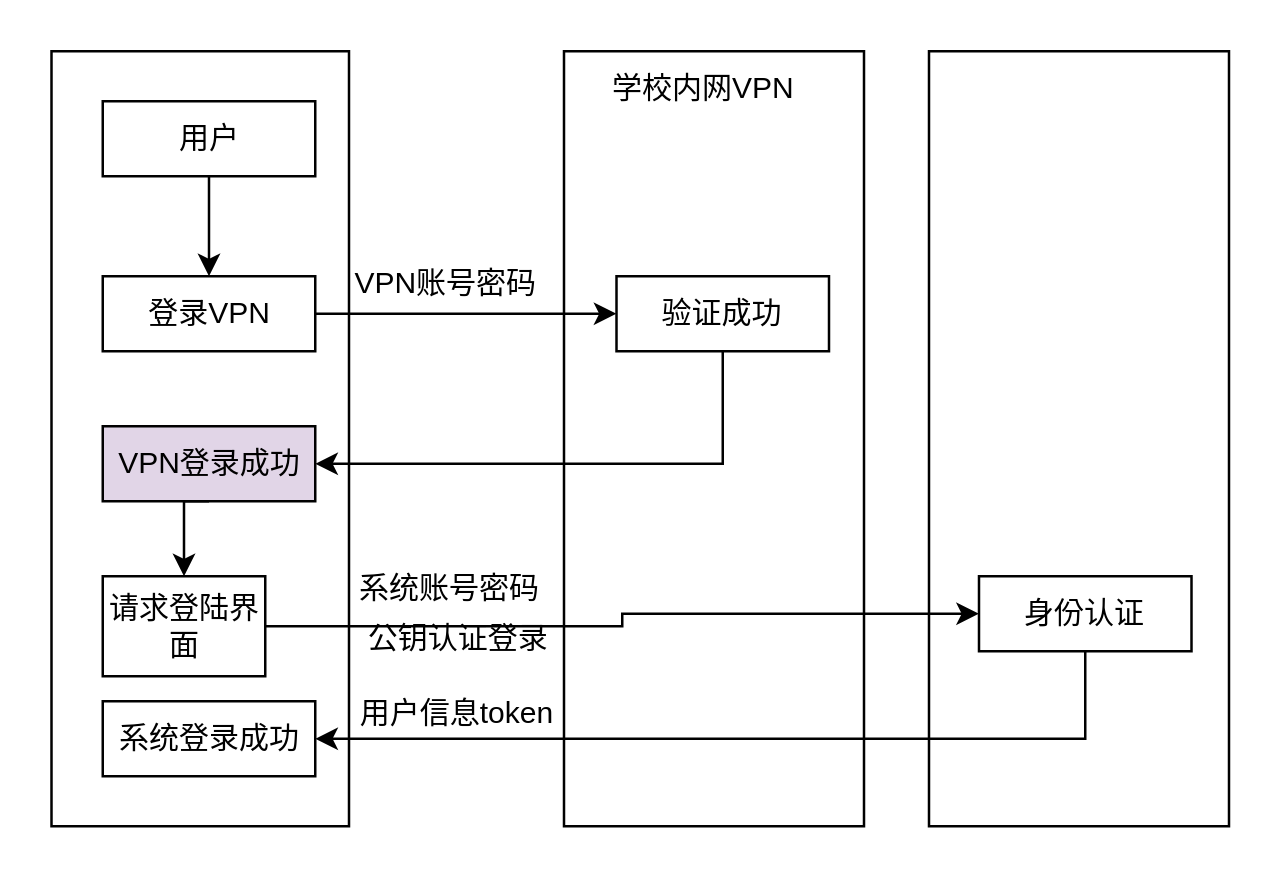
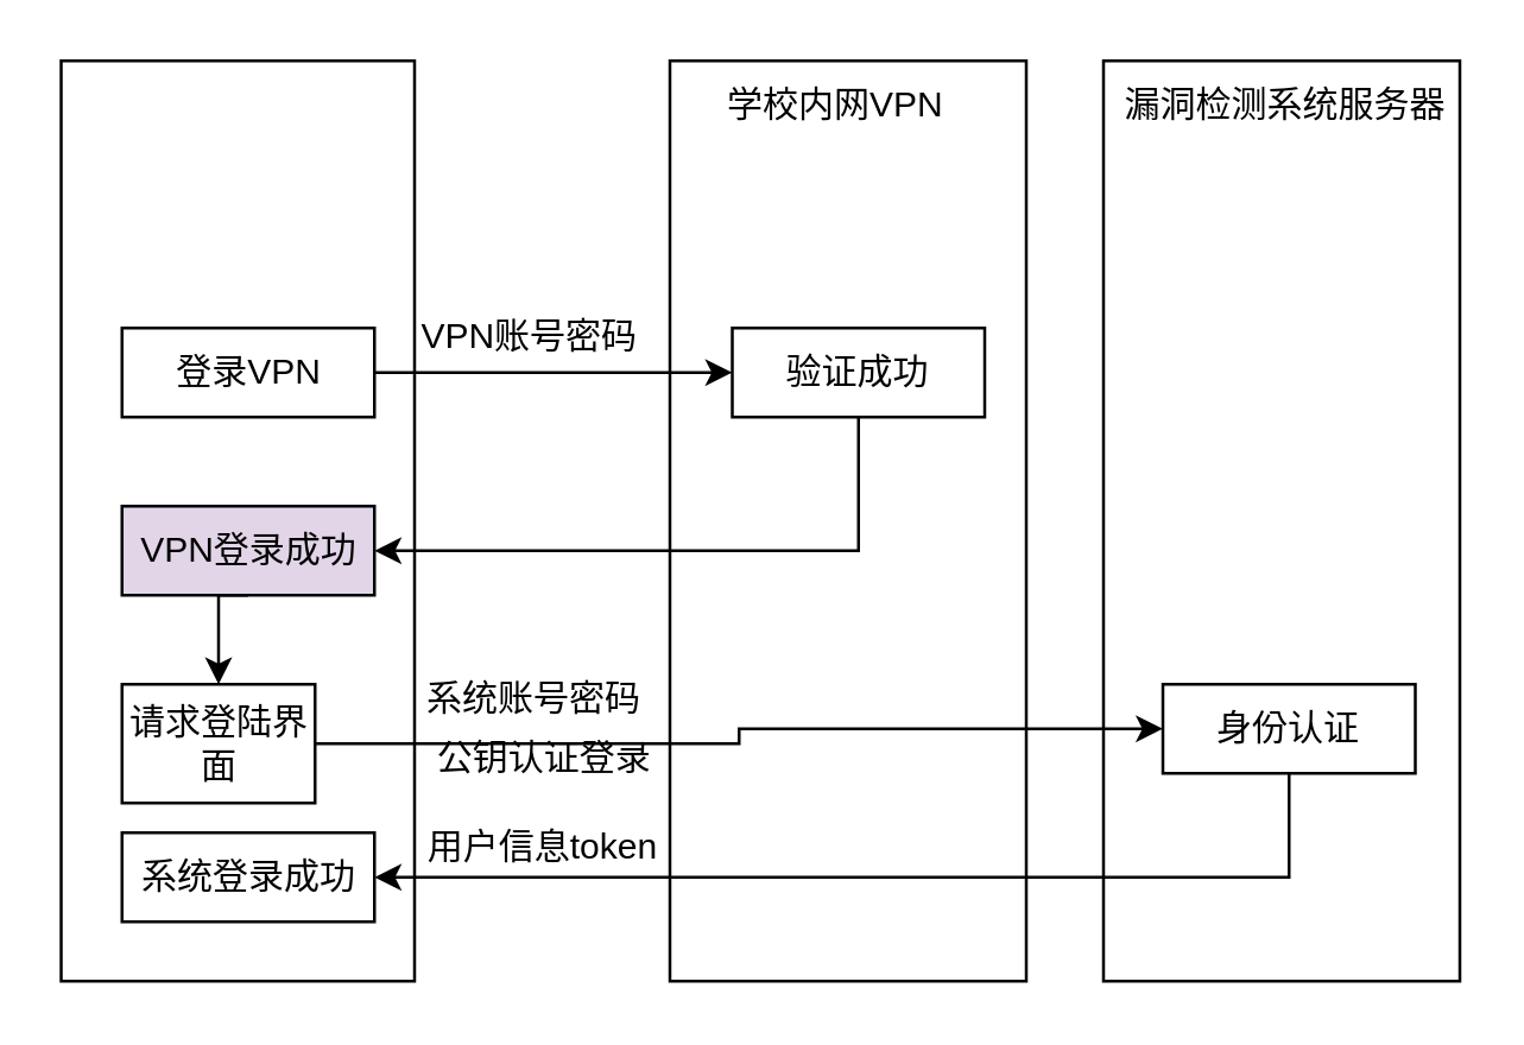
+ <mxCell id="5" value="漏洞检测系统服务器" style="text;html=1;strokeColor=none;fillColor=none;align=center;verticalAlign=middle;whiteSpace=wrap;rounded=0;" vertex="1" parent="1"><mxGeometry x="374" y="20" width="117" height="30" as="geometry" /></mxCell>
- <mxCell id="8" value="用户" style="rounded=0;whiteSpace=wrap;html=1;" vertex="1" parent="1"><mxGeometry x="40.5" y="40" width="85" height="30" as="geometry" /></mxCell>
- <mxCell id="7" style="edgeStyle=orthogonalEdgeStyle;rounded=0;orthogonalLoop=1;jettySize=auto;html=1;exitX=0.5;exitY=1;exitDx=0;exitDy=0;" edge="1" parent="1" source="8" target="12"><mxGeometry relative="1" as="geometry" /></mxCell>
